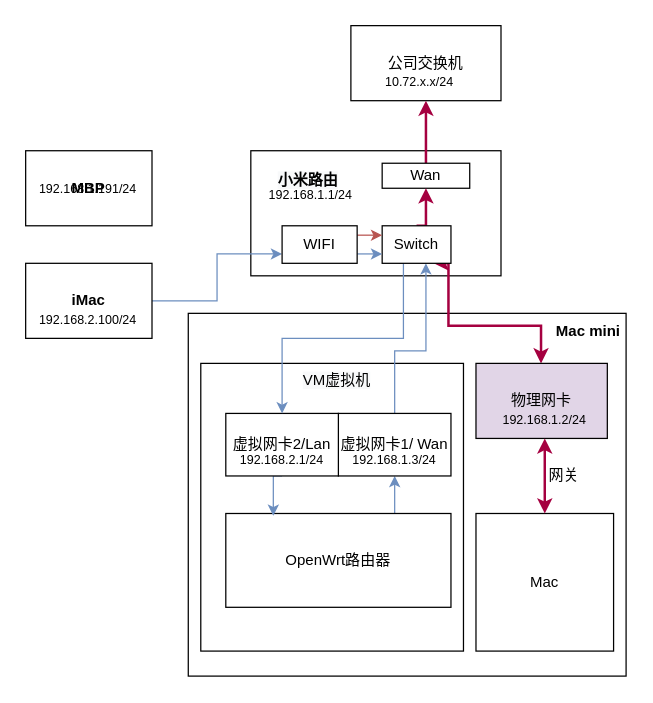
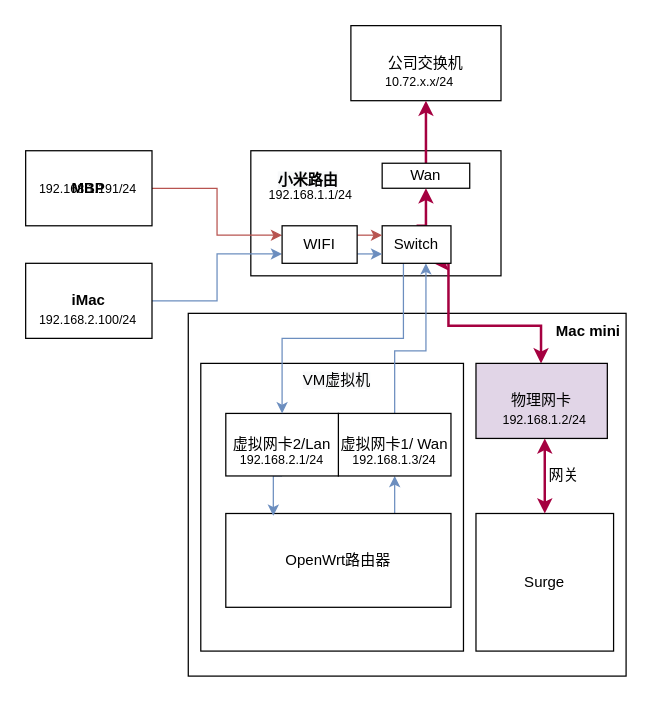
+ <mxCell id="25" style="edgeStyle=orthogonalEdgeStyle;rounded=0;orthogonalLoop=1;jettySize=auto;html=1;exitX=1;exitY=0.5;exitDx=0;exitDy=0;entryX=0;entryY=0.25;entryDx=0;entryDy=0;fillColor=#f8cecc;strokeColor=#b85450;" edge="1" parent="1" source="26" target="29"><mxGeometry relative="1" as="geometry" /></mxCell>
- <mxCell id="5" value="Mac" style="rounded=0;whiteSpace=wrap;html=1;" parent="1" vertex="1"><mxGeometry x="380" y="410" width="110" height="110" as="geometry" /></mxCell>
+ <mxCell id="5" value="Surge" style="rounded=0;whiteSpace=wrap;html=1;" parent="1" vertex="1"><mxGeometry x="380" y="410" width="110" height="110" as="geometry" /></mxCell>
